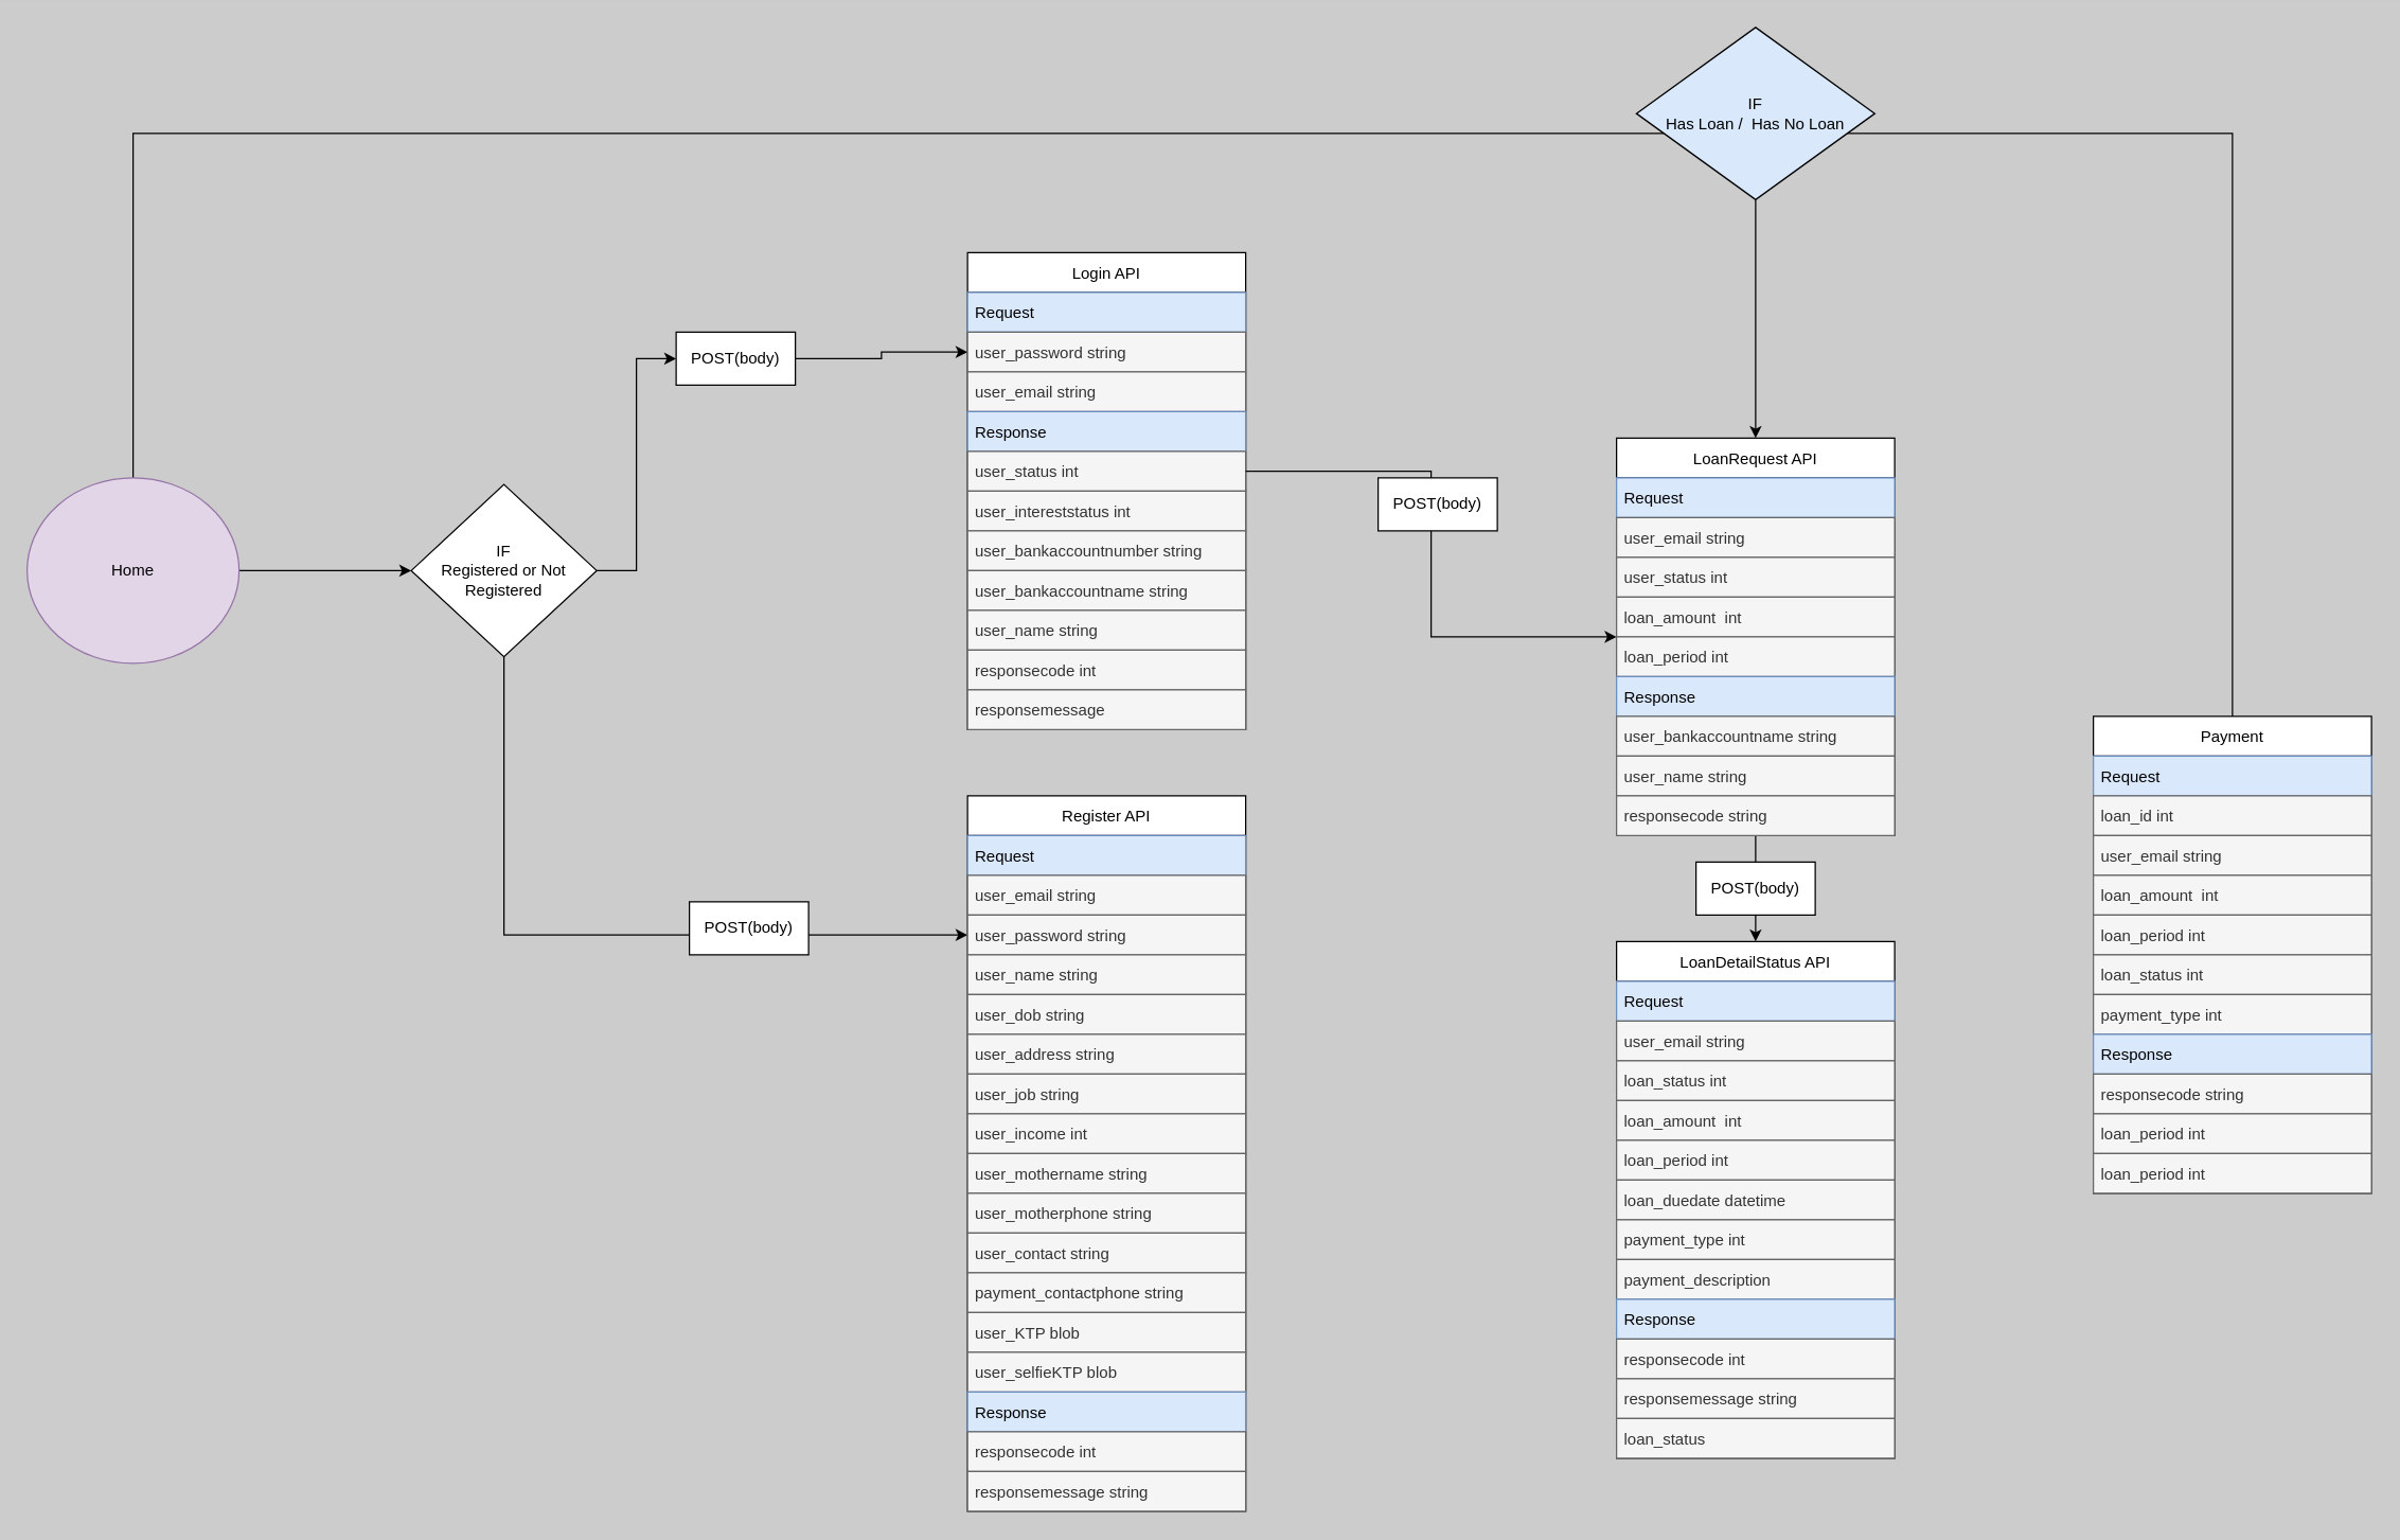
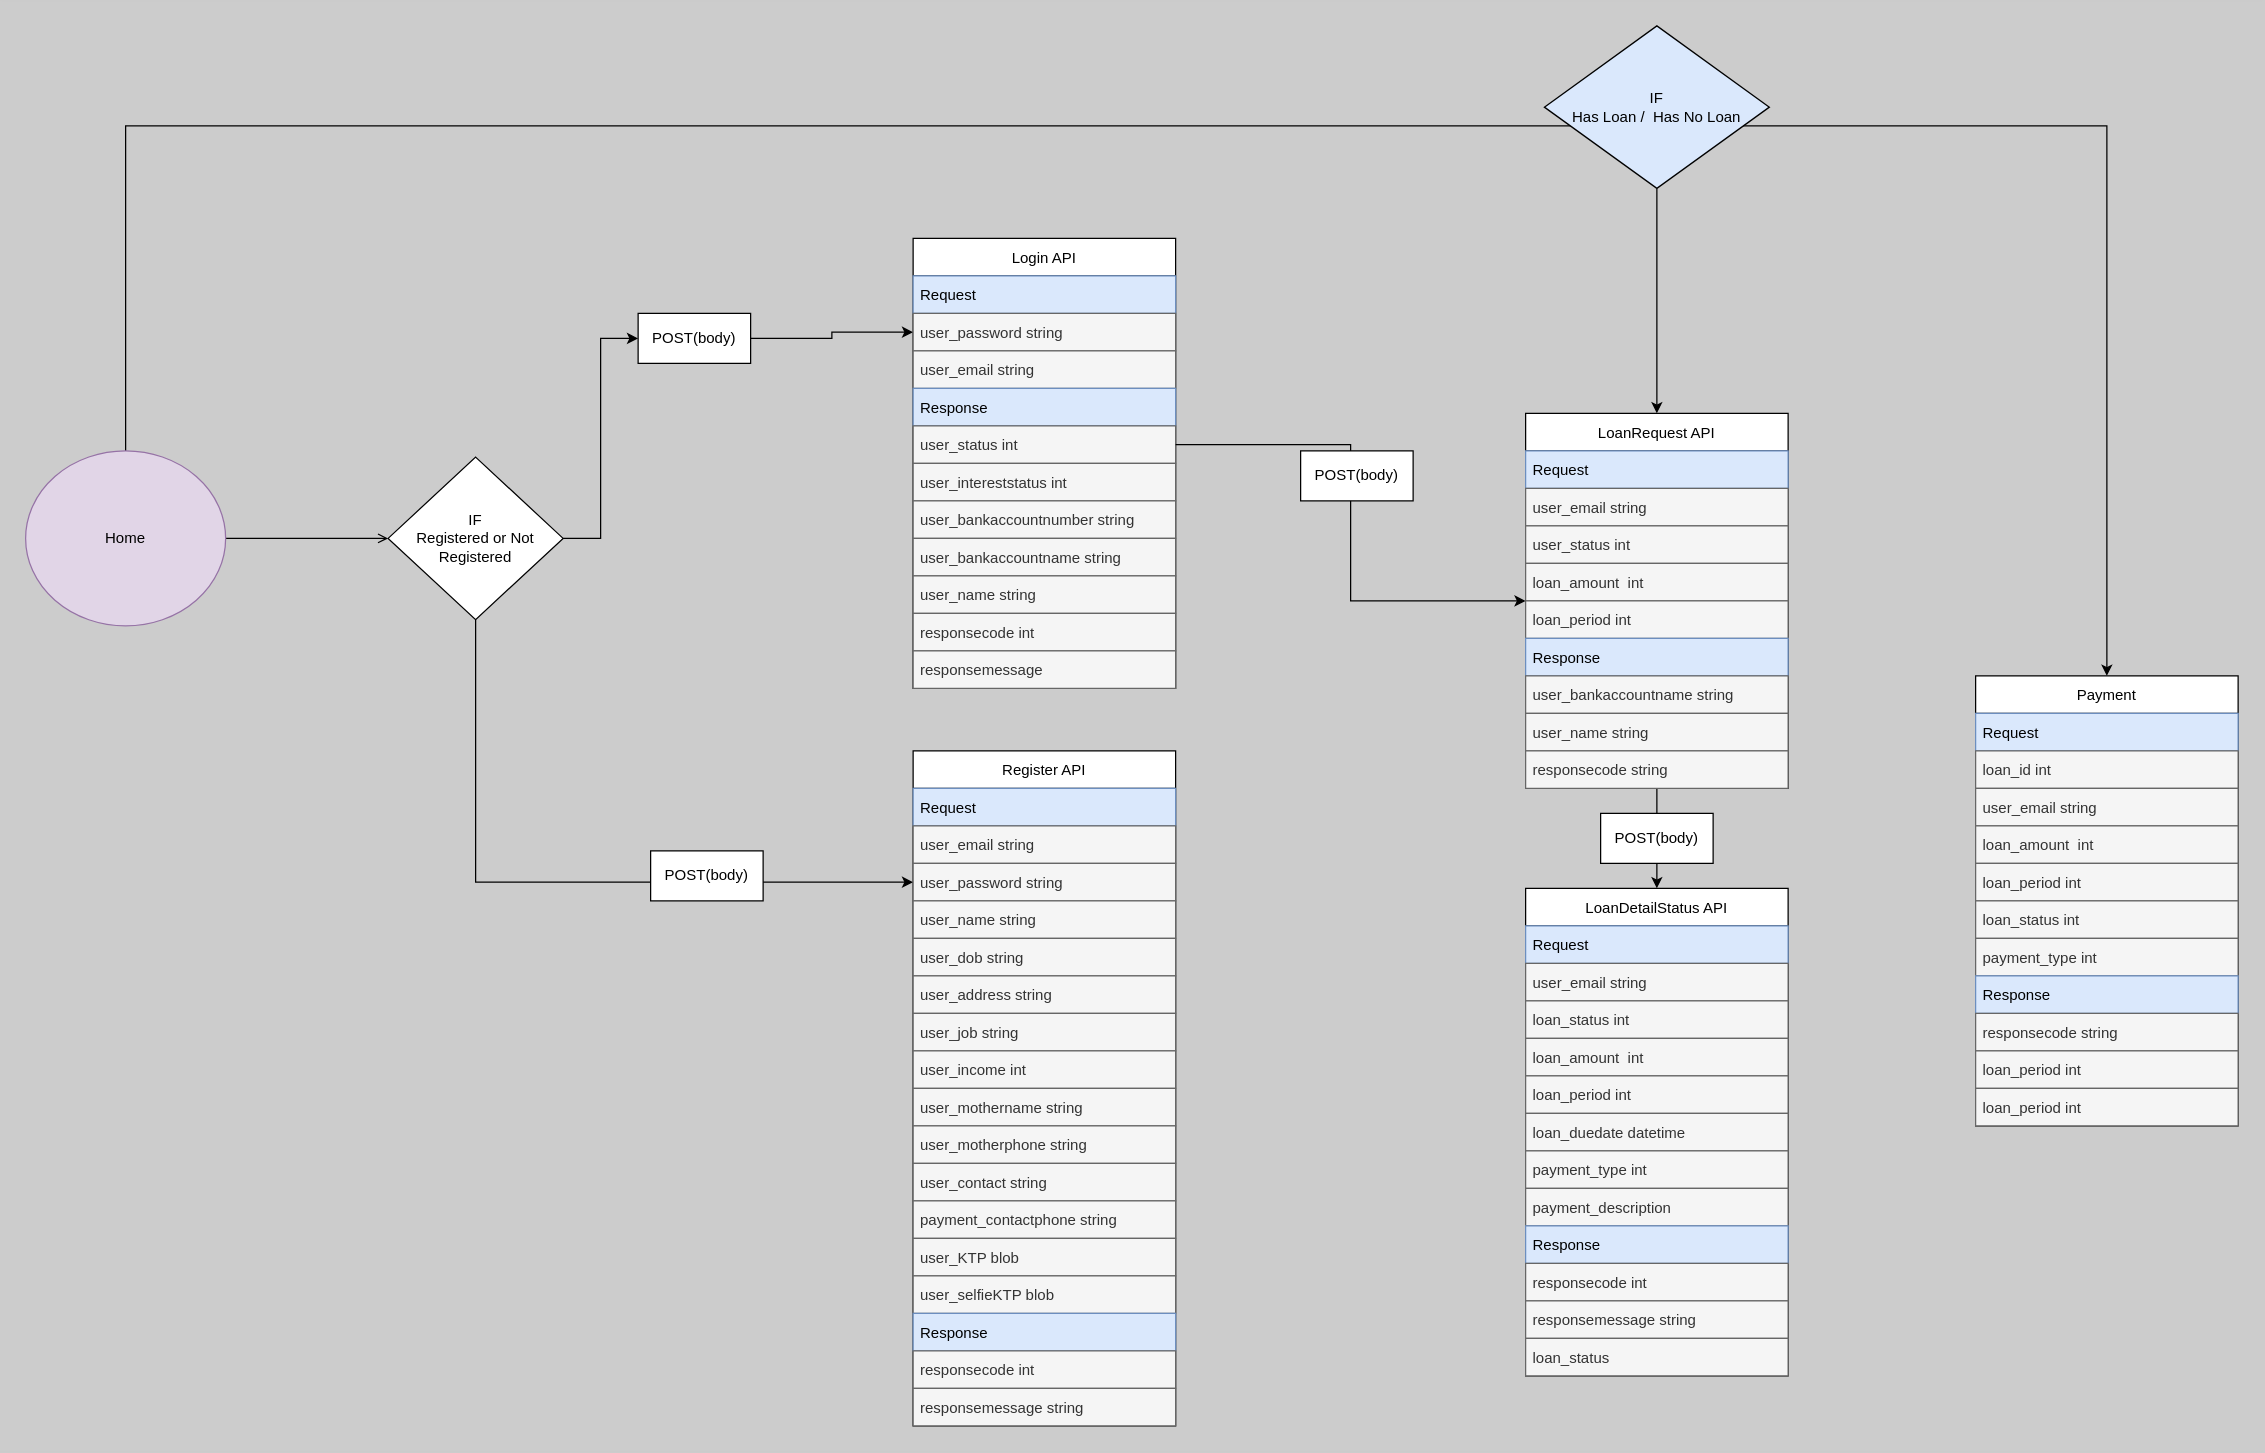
- <mxCell id="4" style="edgeStyle=orthogonalEdgeStyle;rounded=0;orthogonalLoop=1;jettySize=auto;html=1;entryX=0;entryY=0.5;entryDx=0;entryDy=0;" edge="1" parent="1" source="6" target="39"><mxGeometry relative="1" as="geometry" /></mxCell>
+ <mxCell id="4" style="edgeStyle=orthogonalEdgeStyle;rounded=0;orthogonalLoop=1;jettySize=auto;html=1;entryX=0;entryY=0.5;entryDx=0;entryDy=0;endArrow=open;" edge="1" parent="1" source="6" target="39"><mxGeometry relative="1" as="geometry" /></mxCell>
- <mxCell id="5" style="edgeStyle=orthogonalEdgeStyle;rounded=0;orthogonalLoop=1;jettySize=auto;html=1;endArrow=none;" edge="1" parent="1" source="6" target="66"><mxGeometry relative="1" as="geometry"><Array as="points"><mxPoint x="100" y="100" /><mxPoint x="1685" y="100" /></Array></mxGeometry></mxCell>
+ <mxCell id="5" style="edgeStyle=orthogonalEdgeStyle;rounded=0;orthogonalLoop=1;jettySize=auto;html=1;" edge="1" parent="1" source="6" target="66"><mxGeometry relative="1" as="geometry"><Array as="points"><mxPoint x="100" y="100" /><mxPoint x="1685" y="100" /></Array></mxGeometry></mxCell>
